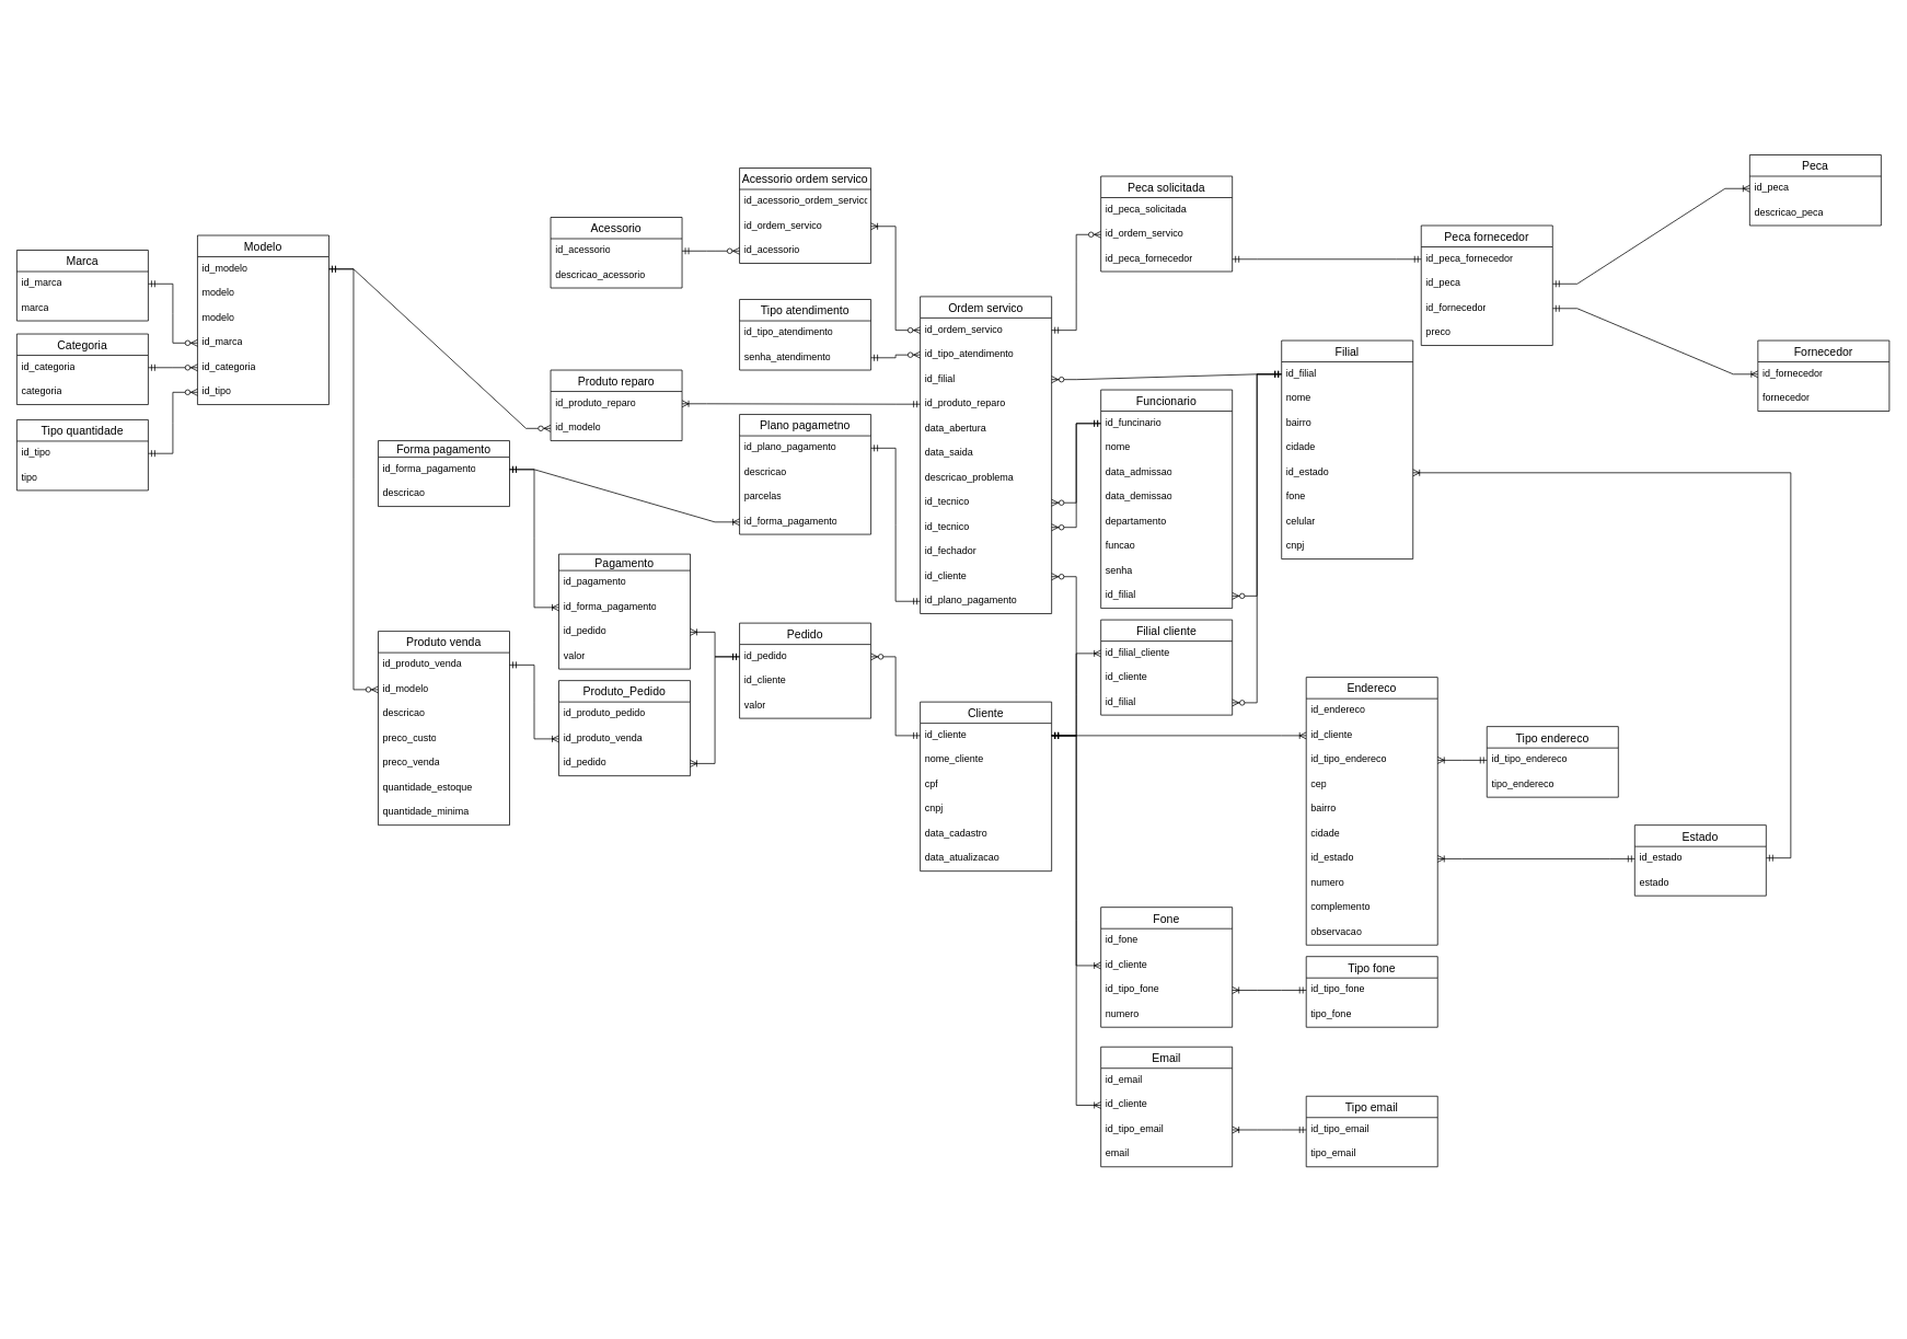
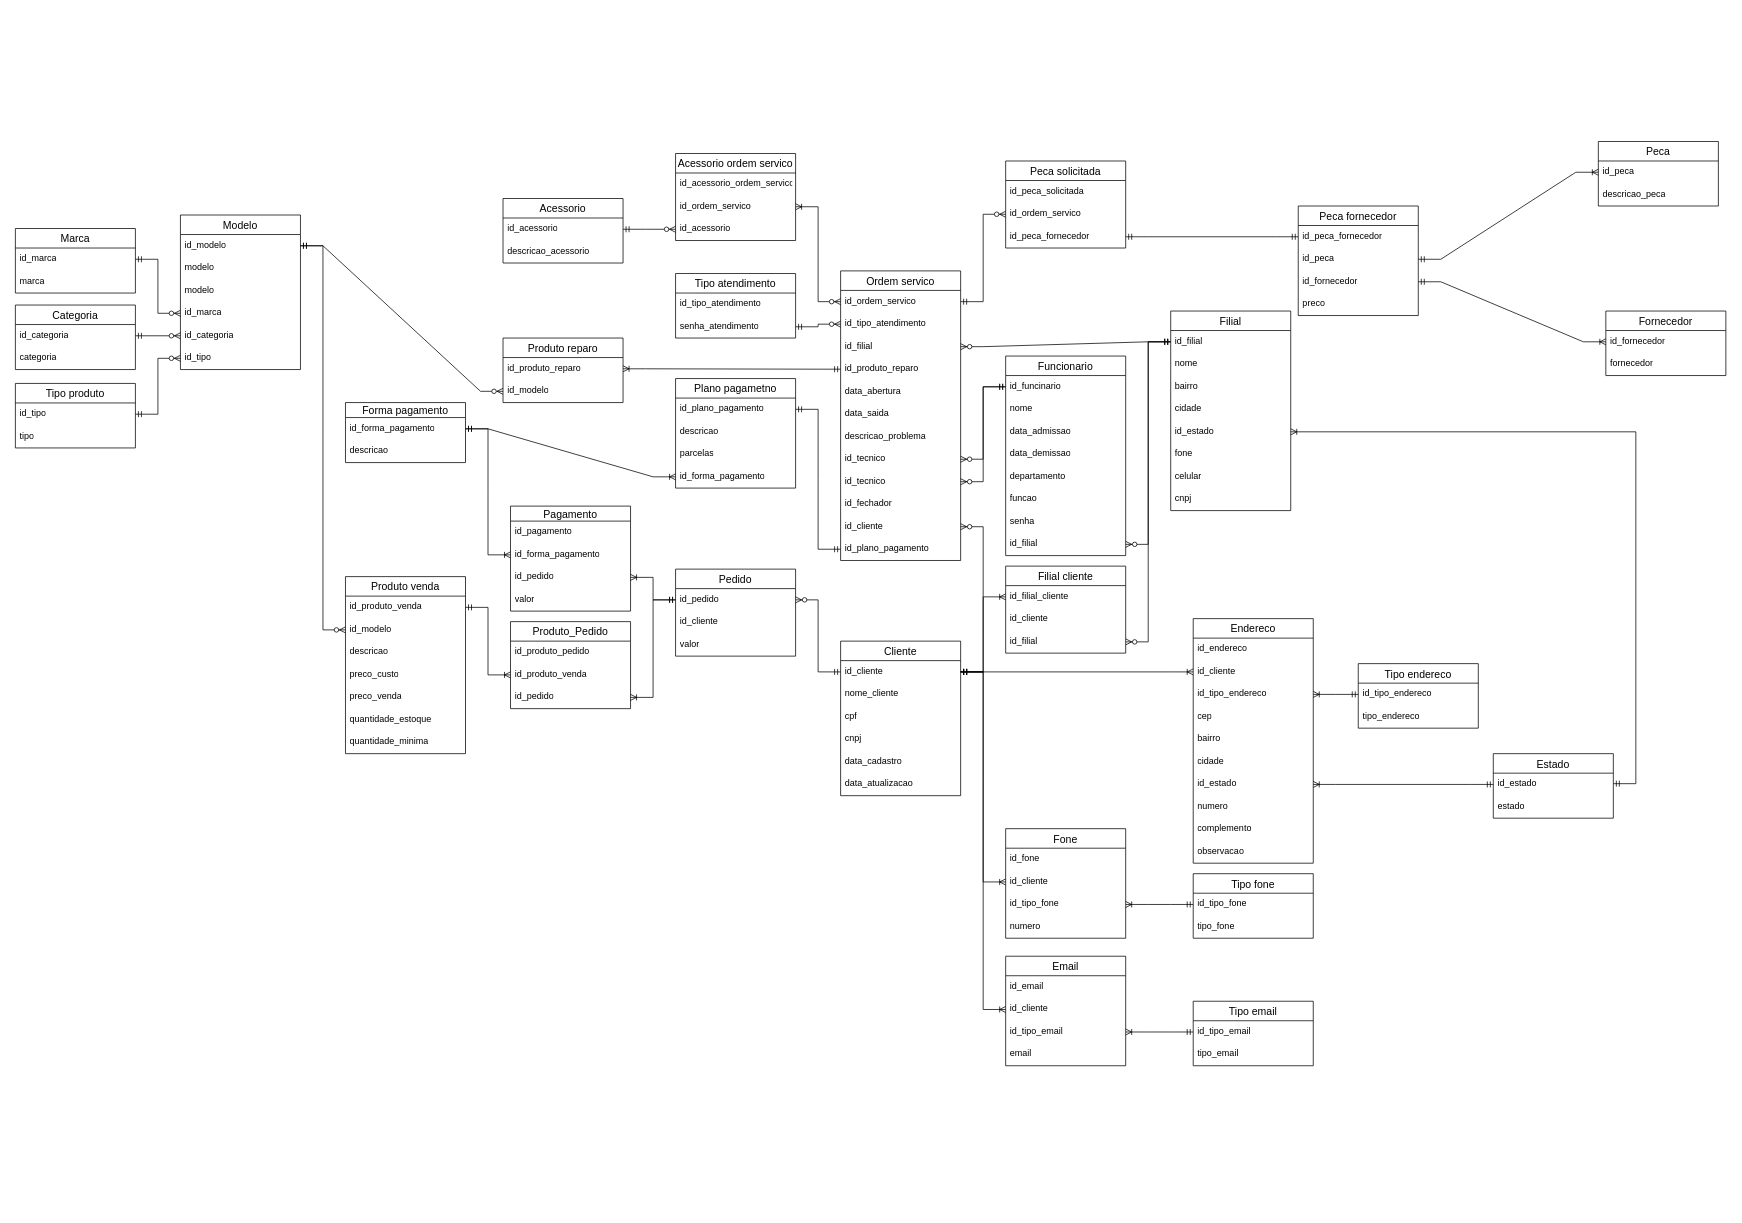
- <mxCell id="18" value="Tipo quantidade" style="swimlane;fontStyle=0;childLayout=stackLayout;horizontal=1;startSize=26;horizontalStack=0;resizeParent=1;resizeParentMax=0;resizeLast=0;collapsible=1;marginBottom=0;align=center;fontSize=14;" parent="1" vertex="1"><mxGeometry x="20" y="510.5" width="160" height="86" as="geometry" /></mxCell>
+ <mxCell id="18" value="Tipo produto" style="swimlane;fontStyle=0;childLayout=stackLayout;horizontal=1;startSize=26;horizontalStack=0;resizeParent=1;resizeParentMax=0;resizeLast=0;collapsible=1;marginBottom=0;align=center;fontSize=14;" parent="1" vertex="1"><mxGeometry x="20" y="510.5" width="160" height="86" as="geometry" /></mxCell>
